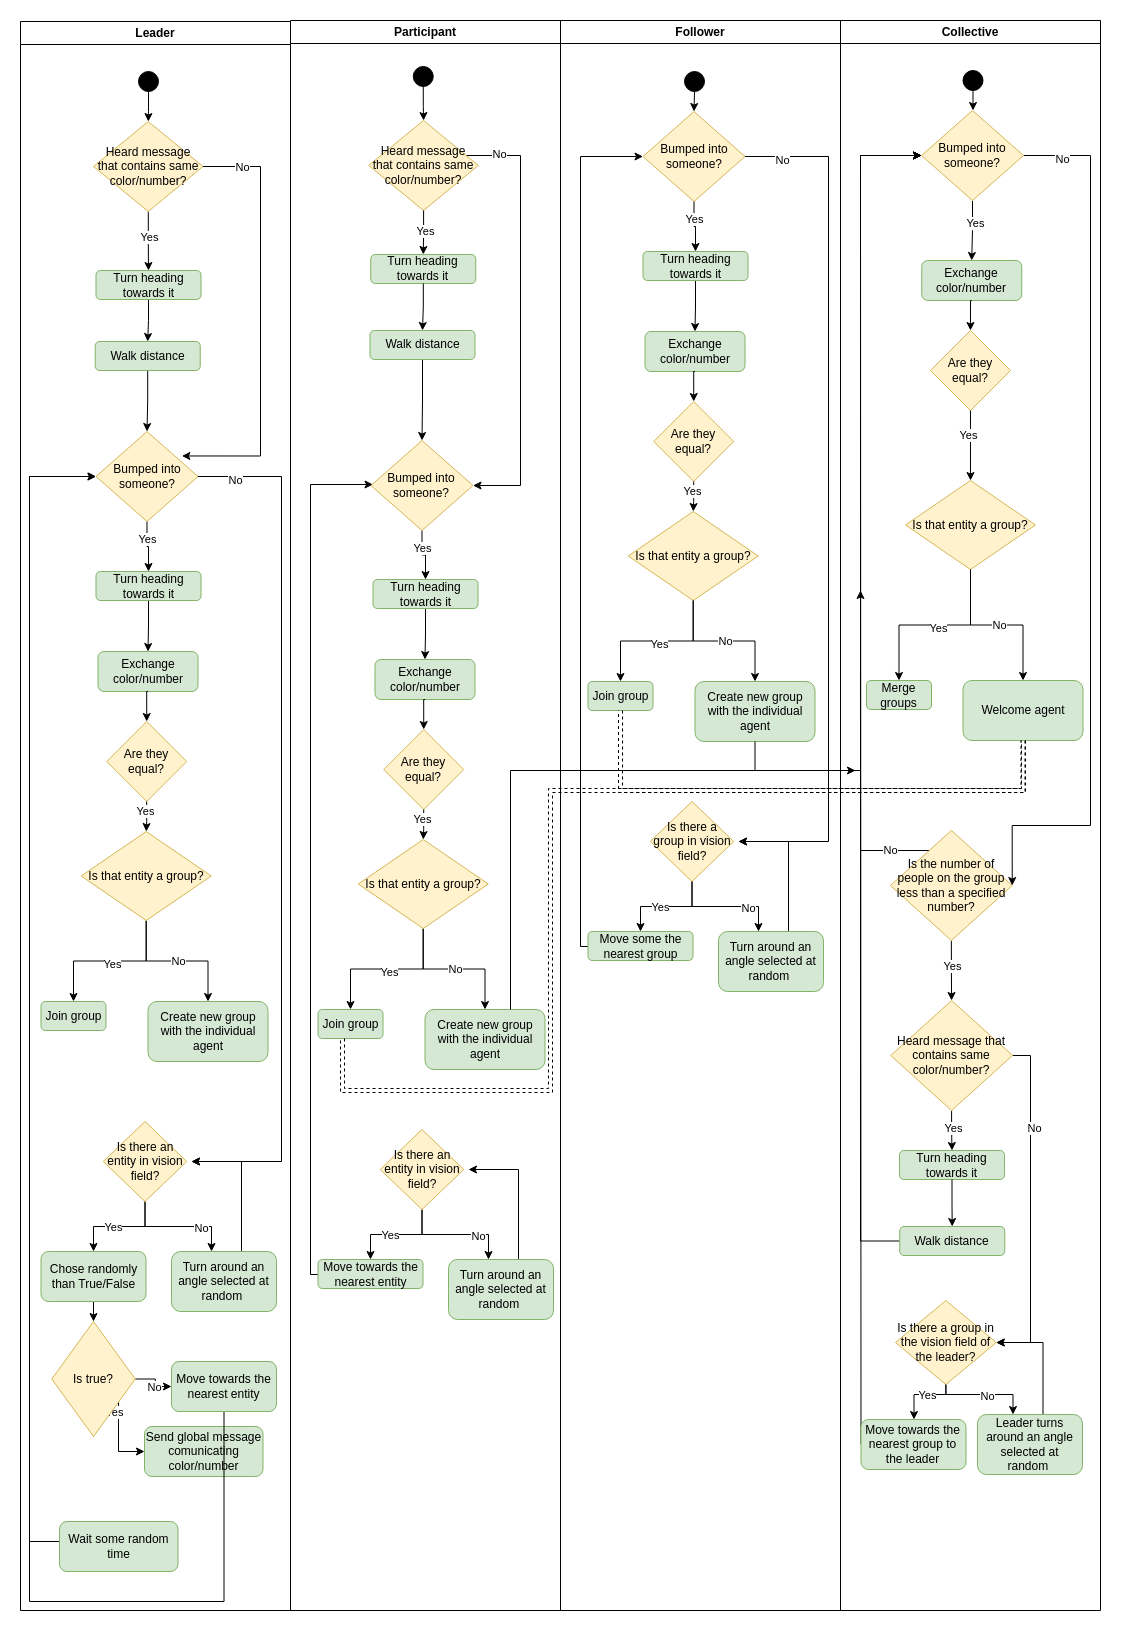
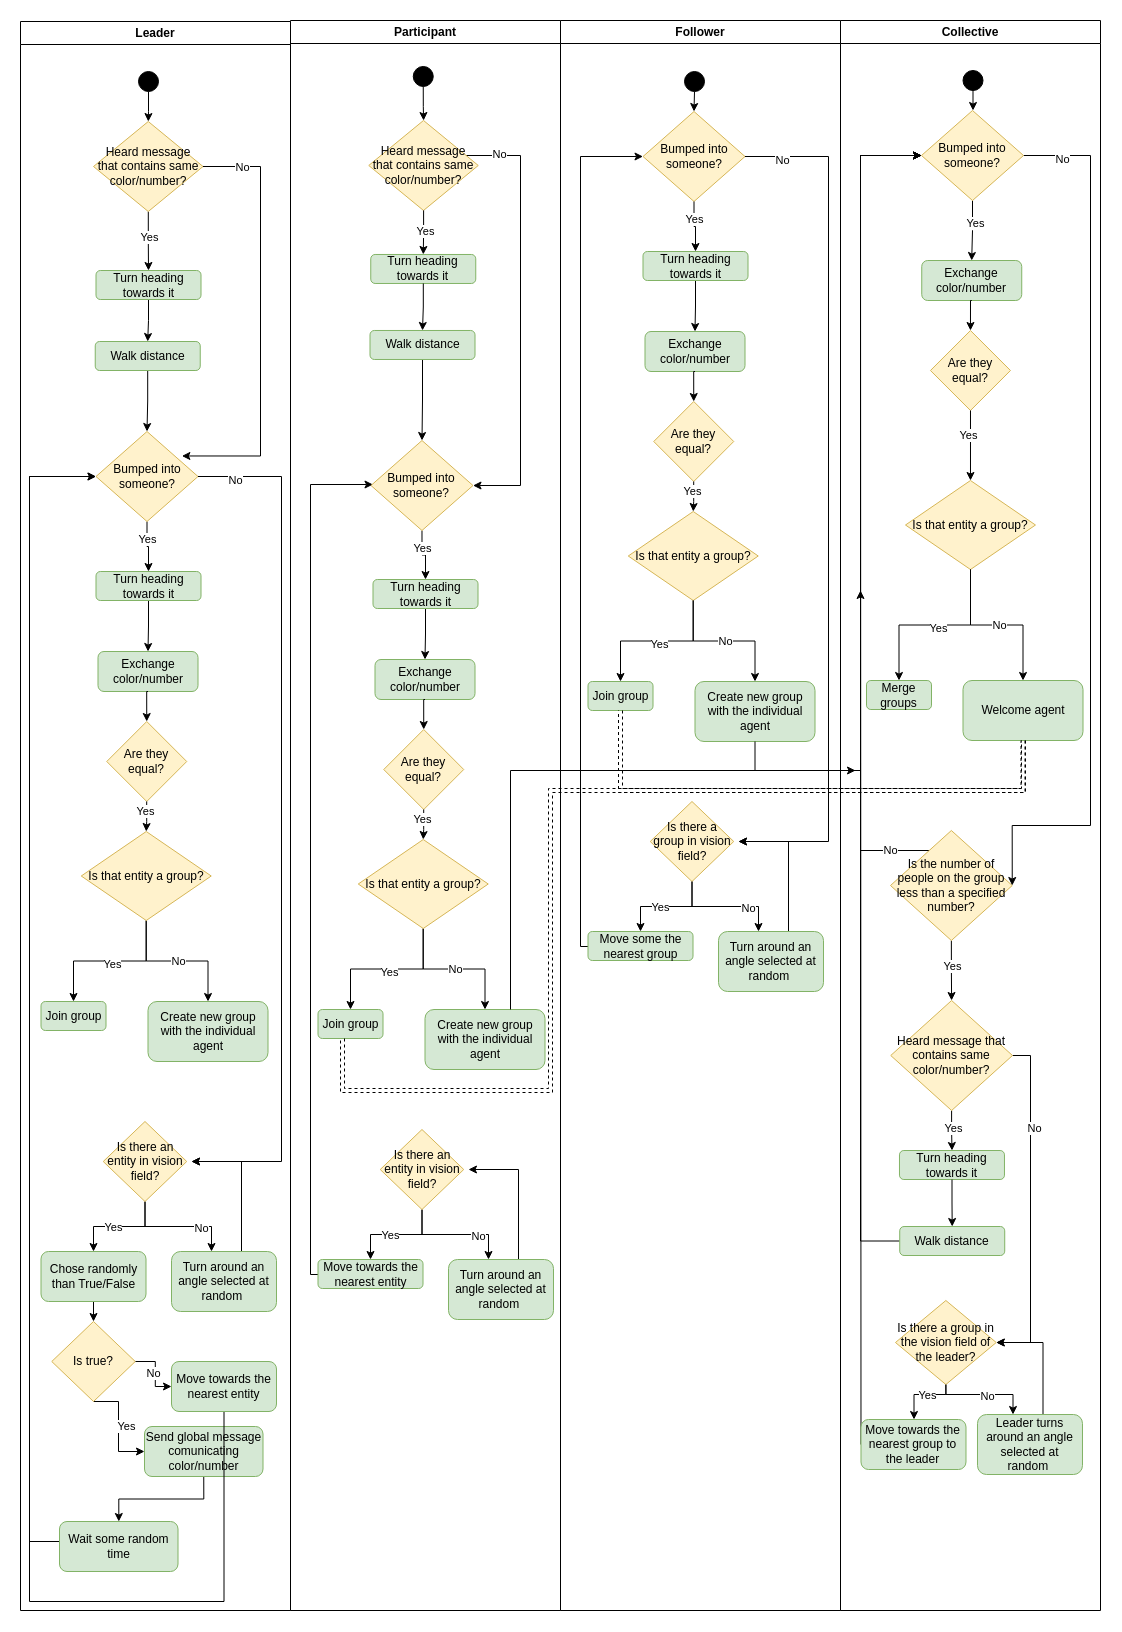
- <mxCell id="155" value="Is true?" style="rhombus;whiteSpace=wrap;html=1;fillColor=#fff2cc;strokeColor=#d6b656;" vertex="1" parent="120"><mxGeometry x="31.25" y="1300" width="83.5" height="115" as="geometry" /></mxCell>
+ <mxCell id="155" value="Is true?" style="rhombus;whiteSpace=wrap;html=1;fillColor=#fff2cc;strokeColor=#d6b656;" vertex="1" parent="120"><mxGeometry x="31.25" y="1300" width="83.5" height="80" as="geometry" /></mxCell>
+ <mxCell id="157" style="edgeStyle=orthogonalEdgeStyle;rounded=0;orthogonalLoop=1;jettySize=auto;html=1;exitX=0.5;exitY=1;exitDx=0;exitDy=0;" edge="1" parent="120" source="158" target="170"><mxGeometry relative="1" as="geometry" /></mxCell>
